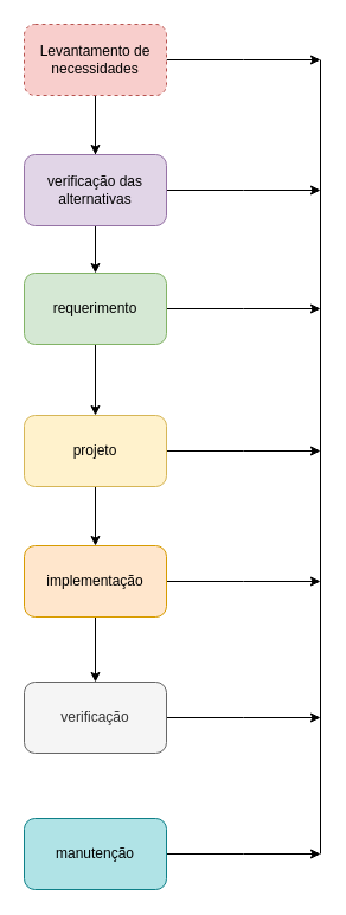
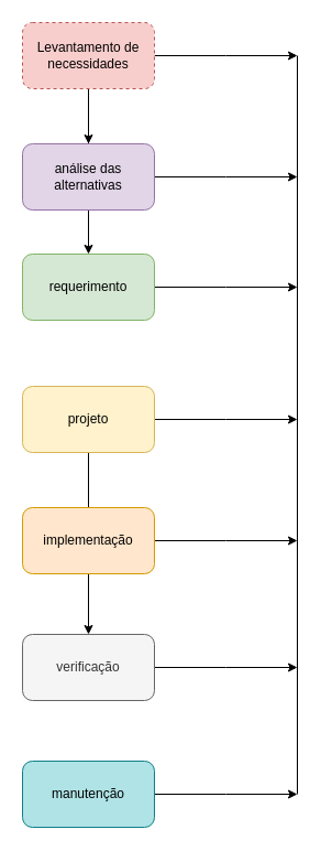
- <mxCell id="8" value="verificação das alternativas" style="rounded=1;whiteSpace=wrap;html=1;fillColor=#e1d5e7;strokeColor=#9673a6;" vertex="1" parent="1"><mxGeometry x="20" y="130" width="120" height="60" as="geometry" /></mxCell>
+ <mxCell id="8" value="análise das alternativas" style="rounded=1;whiteSpace=wrap;html=1;fillColor=#e1d5e7;strokeColor=#9673a6;" vertex="1" parent="1"><mxGeometry x="20" y="130" width="120" height="60" as="geometry" /></mxCell>
- <mxCell id="9" style="edgeStyle=orthogonalEdgeStyle;rounded=0;orthogonalLoop=1;jettySize=auto;html=1;" edge="1" parent="1" source="11" target="14"><mxGeometry relative="1" as="geometry" /></mxCell>
- <mxCell id="12" style="edgeStyle=orthogonalEdgeStyle;rounded=0;orthogonalLoop=1;jettySize=auto;html=1;" edge="1" parent="1" source="14" target="17"><mxGeometry relative="1" as="geometry" /></mxCell>
+ <mxCell id="12" style="edgeStyle=orthogonalEdgeStyle;rounded=0;orthogonalLoop=1;jettySize=auto;html=1;endArrow=none;" edge="1" parent="1" source="14" target="17"><mxGeometry relative="1" as="geometry" /></mxCell>
